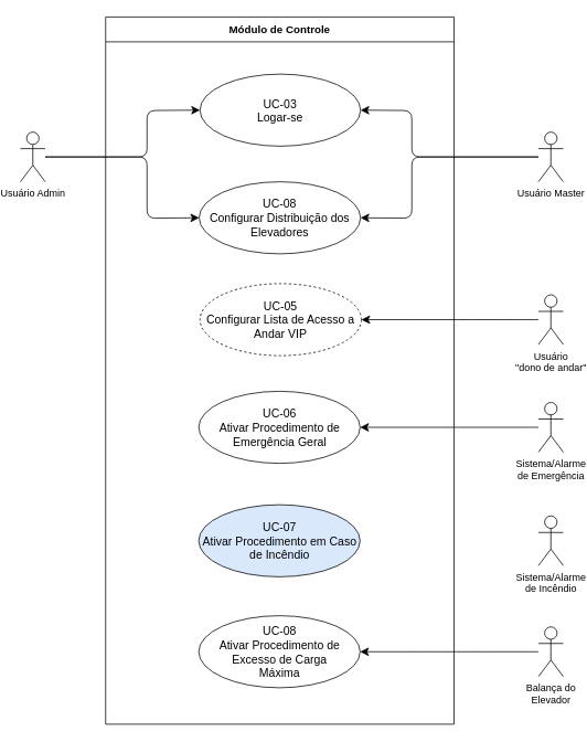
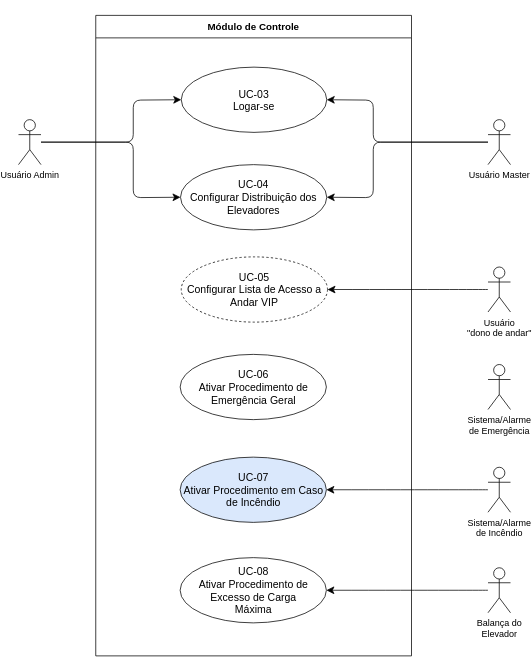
- <mxCell id="4" value="UC-08&lt;div&gt;Configurar Distribuição dos Elevadores&lt;/div&gt;" style="ellipse;whiteSpace=wrap;html=1;fontSize=14;fontStyle=0" vertex="1" parent="2"><mxGeometry x="113" y="199" width="195" height="87" as="geometry" /></mxCell>
+ <mxCell id="4" value="UC-04&lt;div&gt;Configurar Distribuição dos Elevadores&lt;/div&gt;" style="ellipse;whiteSpace=wrap;html=1;fontSize=14;fontStyle=0" vertex="1" parent="2"><mxGeometry x="113" y="199" width="195" height="87" as="geometry" /></mxCell>
- <mxCell id="17" style="edgeStyle=none;curved=1;rounded=0;orthogonalLoop=1;jettySize=auto;html=1;entryX=1;entryY=0.5;entryDx=0;entryDy=0;fontSize=12;startSize=8;endSize=8;" edge="1" parent="1" source="18" target="6"><mxGeometry relative="1" as="geometry" /></mxCell>
+ <mxCell id="19" style="edgeStyle=none;curved=1;rounded=0;orthogonalLoop=1;jettySize=auto;html=1;entryX=1;entryY=0.5;entryDx=0;entryDy=0;fontSize=12;startSize=8;endSize=8;" edge="1" parent="1" source="20" target="7"><mxGeometry relative="1" as="geometry" /></mxCell>
